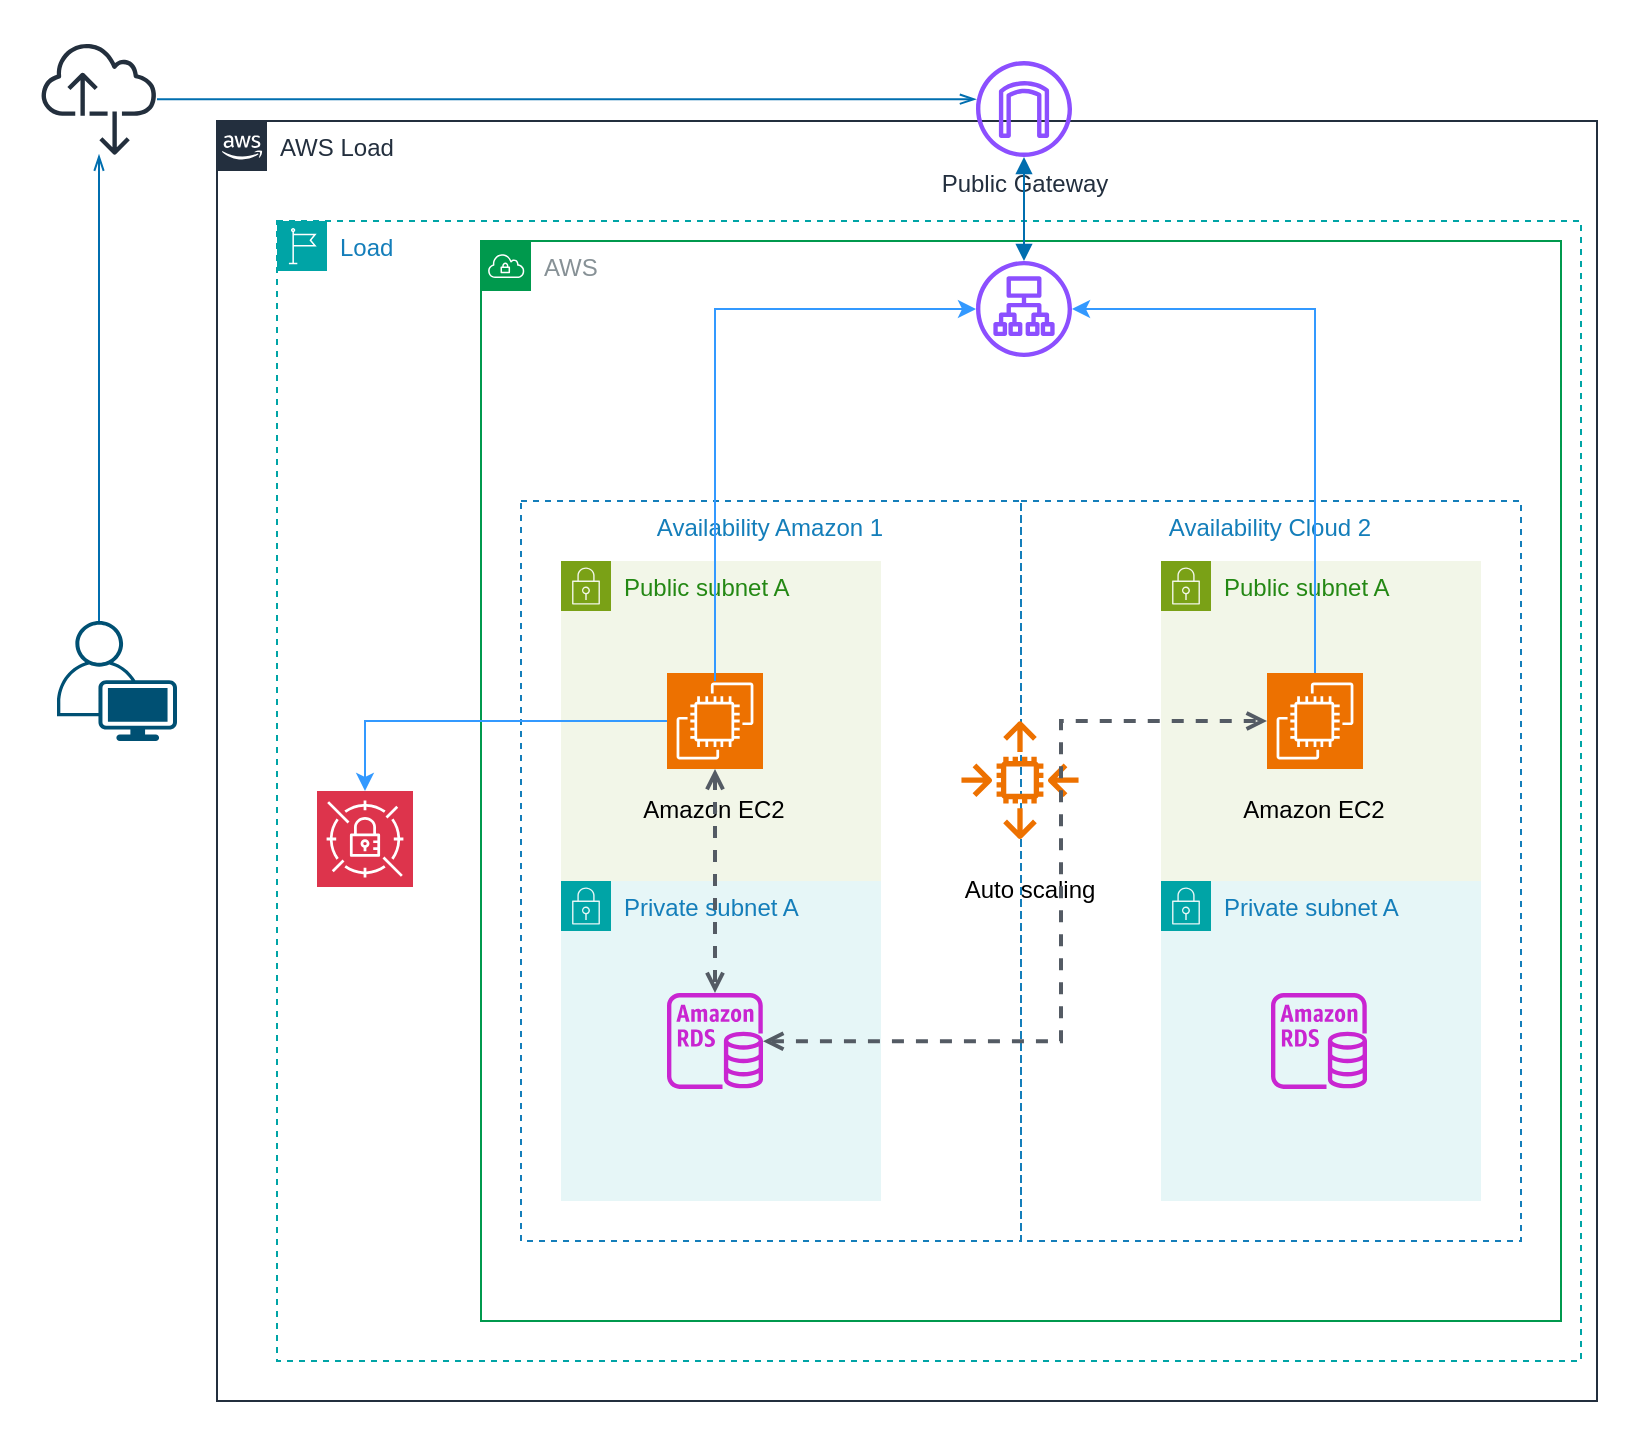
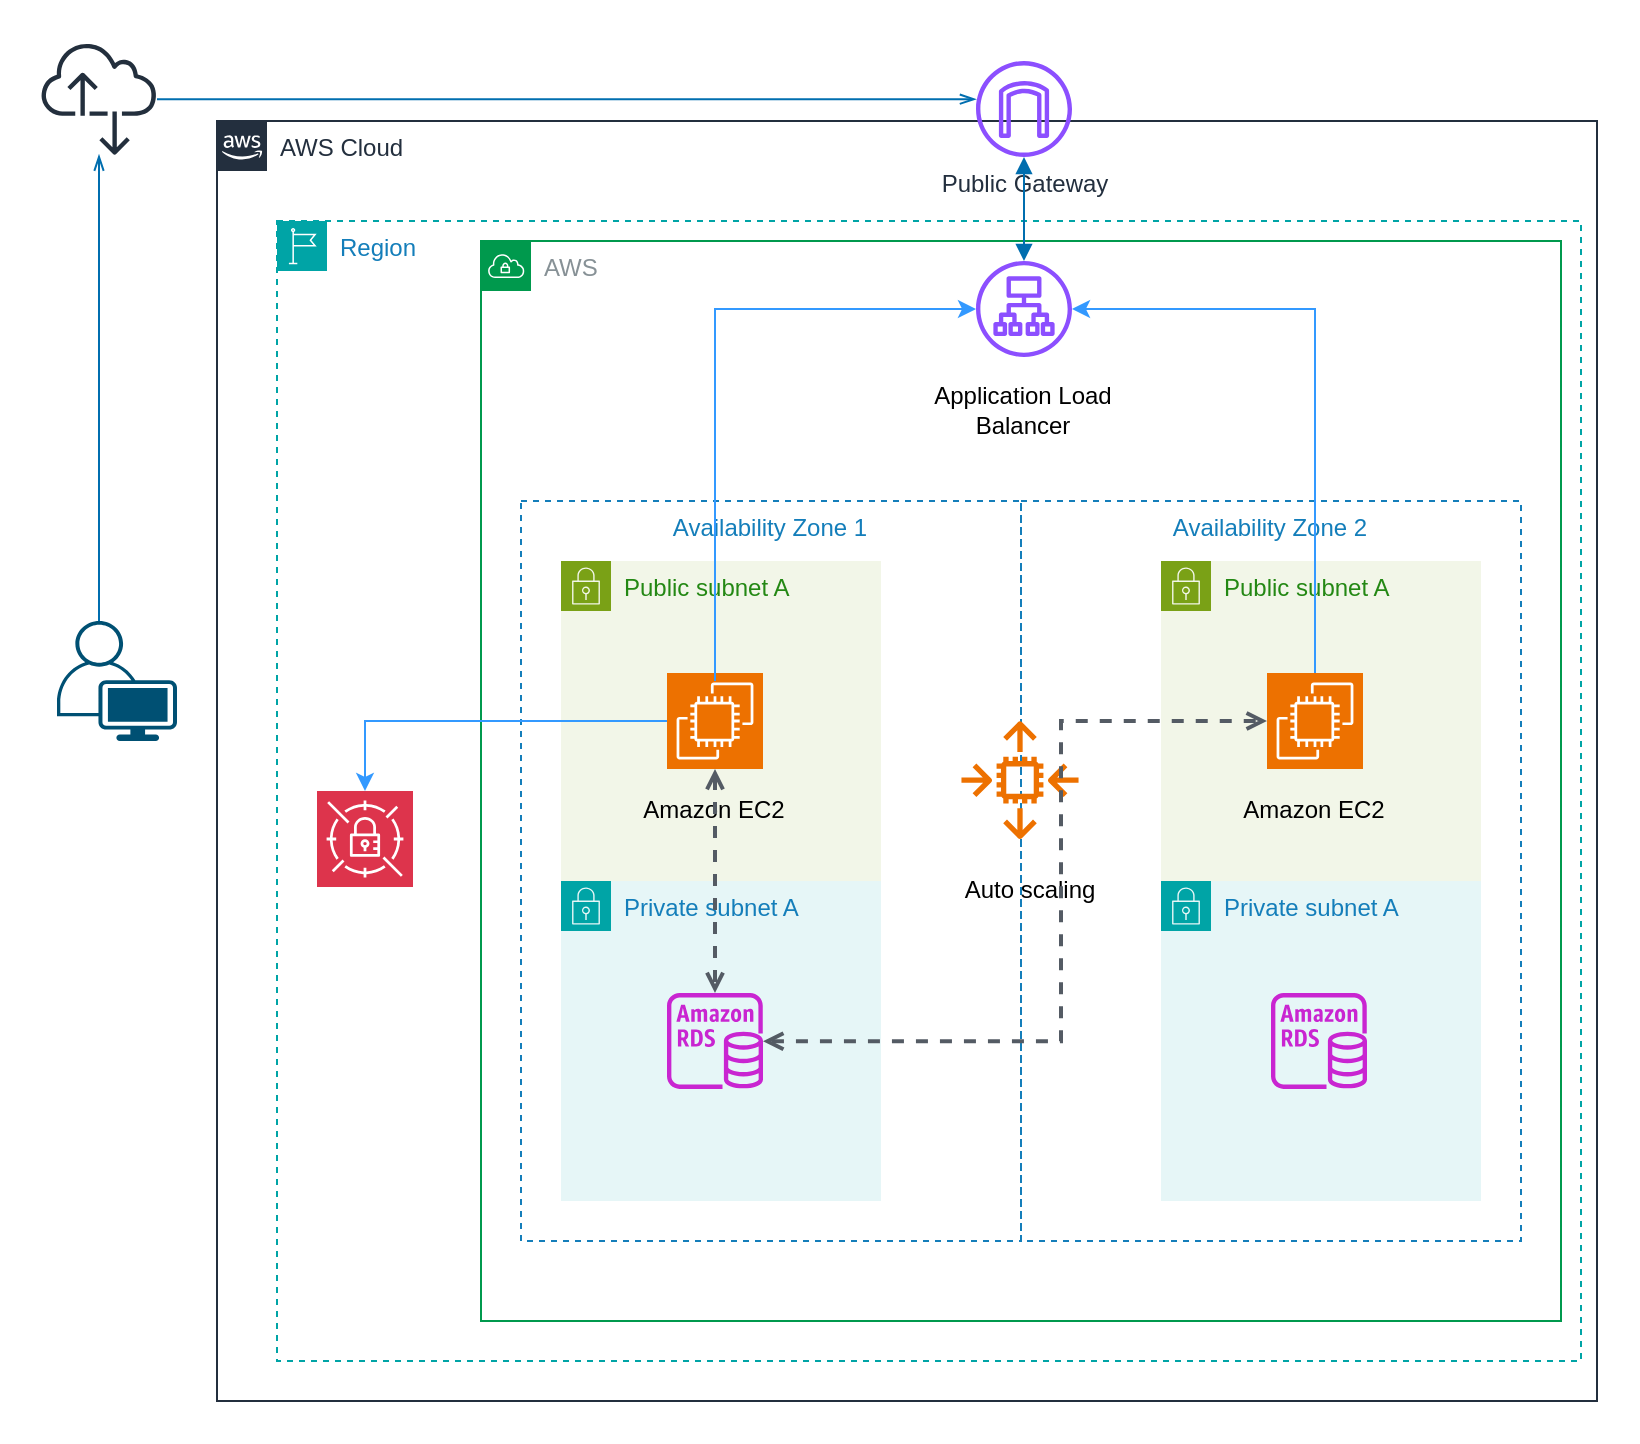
- <mxCell id="2" value="AWS Load" style="points=[[0,0],[0.25,0],[0.5,0],[0.75,0],[1,0],[1,0.25],[1,0.5],[1,0.75],[1,1],[0.75,1],[0.5,1],[0.25,1],[0,1],[0,0.75],[0,0.5],[0,0.25]];outlineConnect=0;gradientColor=none;html=1;whiteSpace=wrap;fontSize=12;fontStyle=0;container=1;pointerEvents=0;collapsible=0;recursiveResize=0;shape=mxgraph.aws4.group;grIcon=mxgraph.aws4.group_aws_cloud_alt;strokeColor=#232F3E;fillColor=none;verticalAlign=top;align=left;spacingLeft=30;fontColor=#232F3E;dashed=0;" vertex="1" parent="1"><mxGeometry x="108" y="60" width="690" height="640" as="geometry" /></mxCell>
+ <mxCell id="2" value="AWS Cloud" style="points=[[0,0],[0.25,0],[0.5,0],[0.75,0],[1,0],[1,0.25],[1,0.5],[1,0.75],[1,1],[0.75,1],[0.5,1],[0.25,1],[0,1],[0,0.75],[0,0.5],[0,0.25]];outlineConnect=0;gradientColor=none;html=1;whiteSpace=wrap;fontSize=12;fontStyle=0;container=1;pointerEvents=0;collapsible=0;recursiveResize=0;shape=mxgraph.aws4.group;grIcon=mxgraph.aws4.group_aws_cloud_alt;strokeColor=#232F3E;fillColor=none;verticalAlign=top;align=left;spacingLeft=30;fontColor=#232F3E;dashed=0;" vertex="1" parent="1"><mxGeometry x="108" y="60" width="690" height="640" as="geometry" /></mxCell>
- <mxCell id="3" value="Load" style="points=[[0,0],[0.25,0],[0.5,0],[0.75,0],[1,0],[1,0.25],[1,0.5],[1,0.75],[1,1],[0.75,1],[0.5,1],[0.25,1],[0,1],[0,0.75],[0,0.5],[0,0.25]];outlineConnect=0;gradientColor=none;html=1;whiteSpace=wrap;fontSize=12;fontStyle=0;container=1;pointerEvents=0;collapsible=0;recursiveResize=0;shape=mxgraph.aws4.group;grIcon=mxgraph.aws4.group_region;strokeColor=#00A4A6;fillColor=none;verticalAlign=top;align=left;spacingLeft=30;fontColor=#147EBA;dashed=1;" vertex="1" parent="1"><mxGeometry x="138" y="110" width="652" height="570" as="geometry" /></mxCell>
+ <mxCell id="3" value="Region" style="points=[[0,0],[0.25,0],[0.5,0],[0.75,0],[1,0],[1,0.25],[1,0.5],[1,0.75],[1,1],[0.75,1],[0.5,1],[0.25,1],[0,1],[0,0.75],[0,0.5],[0,0.25]];outlineConnect=0;gradientColor=none;html=1;whiteSpace=wrap;fontSize=12;fontStyle=0;container=1;pointerEvents=0;collapsible=0;recursiveResize=0;shape=mxgraph.aws4.group;grIcon=mxgraph.aws4.group_region;strokeColor=#00A4A6;fillColor=none;verticalAlign=top;align=left;spacingLeft=30;fontColor=#147EBA;dashed=1;" vertex="1" parent="1"><mxGeometry x="138" y="110" width="652" height="570" as="geometry" /></mxCell>
+ <mxCell id="22" value="Application Load Balancer" style="text;html=1;align=center;verticalAlign=middle;whiteSpace=wrap;rounded=0;" vertex="1" parent="1"><mxGeometry x="443" y="190" width="137" height="30" as="geometry" /></mxCell>
- <mxCell id="6" value="Availability Amazon 1" style="fillColor=none;strokeColor=#147EBA;dashed=1;verticalAlign=top;fontStyle=0;fontColor=#147EBA;whiteSpace=wrap;html=1;" vertex="1" parent="1"><mxGeometry x="260" y="250" width="250" height="370" as="geometry" /></mxCell>
+ <mxCell id="6" value="Availability Zone 1" style="fillColor=none;strokeColor=#147EBA;dashed=1;verticalAlign=top;fontStyle=0;fontColor=#147EBA;whiteSpace=wrap;html=1;" vertex="1" parent="1"><mxGeometry x="260" y="250" width="250" height="370" as="geometry" /></mxCell>
- <mxCell id="16" value="Availability Cloud 2" style="fillColor=none;strokeColor=#147EBA;dashed=1;verticalAlign=top;fontStyle=0;fontColor=#147EBA;whiteSpace=wrap;html=1;" vertex="1" parent="15"><mxGeometry x="-70" y="-30" width="250" height="370" as="geometry" /></mxCell>
+ <mxCell id="16" value="Availability Zone 2" style="fillColor=none;strokeColor=#147EBA;dashed=1;verticalAlign=top;fontStyle=0;fontColor=#147EBA;whiteSpace=wrap;html=1;" vertex="1" parent="15"><mxGeometry x="-70" y="-30" width="250" height="370" as="geometry" /></mxCell>
